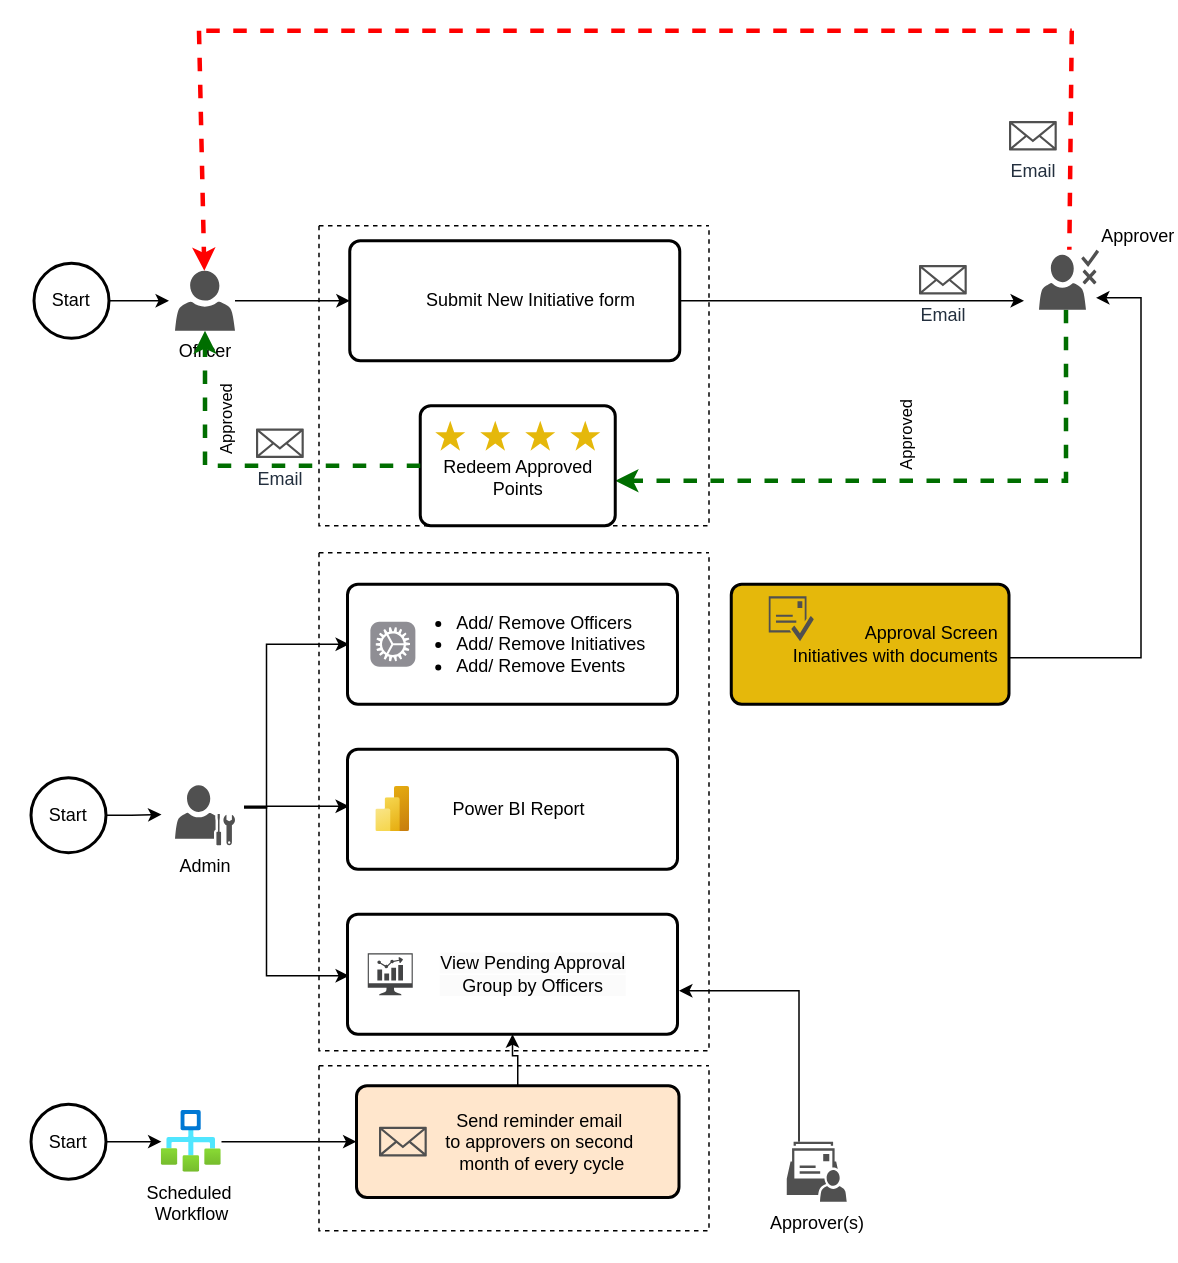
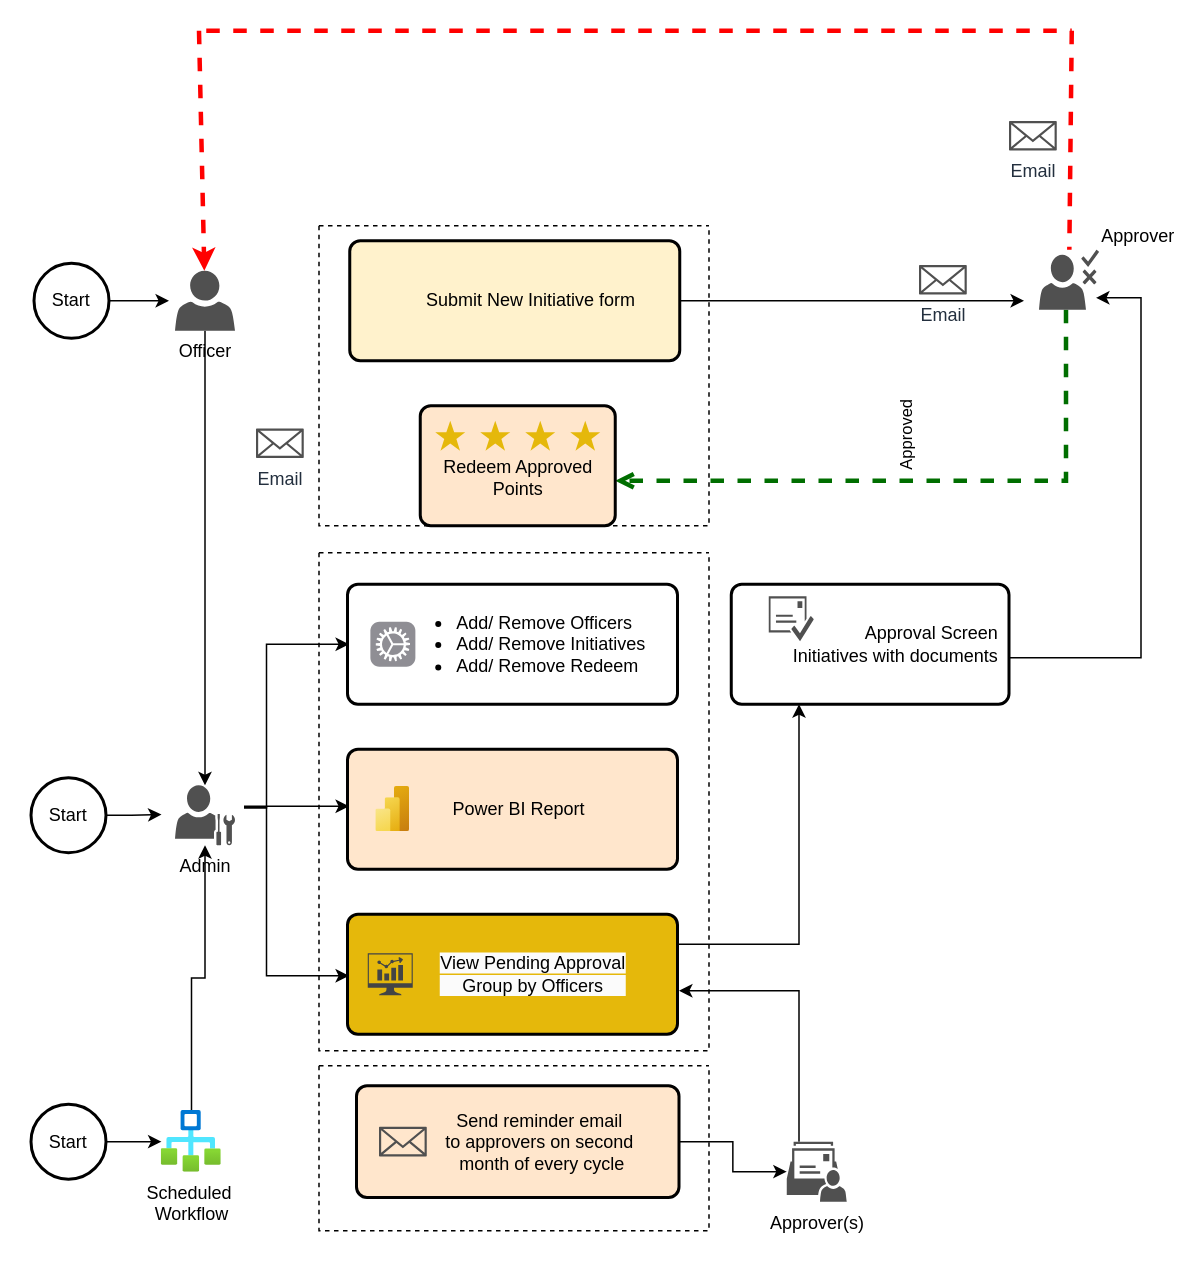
- <mxCell id="5" style="edgeStyle=orthogonalEdgeStyle;rounded=0;orthogonalLoop=1;jettySize=auto;html=1;entryX=0;entryY=0.5;entryDx=0;entryDy=0;" parent="1" source="6" target="35" edge="1"><mxGeometry relative="1" as="geometry" /></mxCell>
+ <mxCell id="5" style="edgeStyle=orthogonalEdgeStyle;rounded=0;orthogonalLoop=1;jettySize=auto;html=1;" parent="1" source="6" target="24" edge="1"><mxGeometry relative="1" as="geometry" /></mxCell>
- <mxCell id="35" value="Submit New Initiative form" style="rounded=1;whiteSpace=wrap;html=1;absoluteArcSize=1;arcSize=14;strokeWidth=2;spacingLeft=21;" parent="27" vertex="1"><mxGeometry x="20.5" y="10" width="220" height="80" as="geometry" /></mxCell>
+ <mxCell id="35" value="Submit New Initiative form" style="rounded=1;whiteSpace=wrap;html=1;absoluteArcSize=1;arcSize=14;strokeWidth=2;spacingLeft=21;fillColor=#fff2cc;" parent="27" vertex="1"><mxGeometry x="20.5" y="10" width="220" height="80" as="geometry" /></mxCell>
- <mxCell id="56" value="Approved" style="edgeStyle=orthogonalEdgeStyle;rounded=0;orthogonalLoop=1;jettySize=auto;html=1;strokeColor=#006e00;dashed=1;strokeWidth=3;verticalAlign=bottom;labelPosition=left;verticalLabelPosition=top;align=right;horizontal=0;spacingBottom=50;spacingRight=4;exitX=0;exitY=0.5;exitDx=0;exitDy=0;" edge="1" parent="1" source="30" target="6"><mxGeometry x="0.002" relative="1" as="geometry"><Array as="points"><mxPoint x="136" y="310" /></Array><mxPoint as="offset" /><mxPoint x="511.84" y="320" as="sourcePoint" /><mxPoint x="445.84" y="434" as="targetPoint" /></mxGeometry></mxCell>
- <mxCell id="30" value="Redeem Approved Points" style="rounded=1;whiteSpace=wrap;html=1;absoluteArcSize=1;arcSize=14;strokeWidth=2;spacingTop=16;" parent="29" vertex="1"><mxGeometry width="130" height="80" as="geometry" /></mxCell>
+ <mxCell id="30" value="Redeem Approved Points" style="rounded=1;whiteSpace=wrap;html=1;absoluteArcSize=1;arcSize=14;strokeWidth=2;spacingTop=16;fillColor=#ffe6cc;" parent="29" vertex="1"><mxGeometry width="130" height="80" as="geometry" /></mxCell>
- <mxCell id="7" value="Approved" style="edgeStyle=orthogonalEdgeStyle;rounded=0;orthogonalLoop=1;jettySize=auto;html=1;strokeColor=#006e00;dashed=1;strokeWidth=3;verticalAlign=bottom;labelPosition=left;verticalLabelPosition=top;align=right;horizontal=0;spacingBottom=50;spacingRight=4;" parent="1" source="8" target="30" edge="1"><mxGeometry x="0.002" relative="1" as="geometry"><Array as="points"><mxPoint x="710" y="320" /></Array><mxPoint as="offset" /></mxGeometry></mxCell>
+ <mxCell id="7" value="Approved" style="edgeStyle=orthogonalEdgeStyle;rounded=0;orthogonalLoop=1;jettySize=auto;html=1;strokeColor=#006e00;dashed=1;strokeWidth=3;verticalAlign=bottom;labelPosition=left;verticalLabelPosition=top;align=right;horizontal=0;spacingBottom=50;spacingRight=4;endArrow=open;" parent="1" source="8" target="30" edge="1"><mxGeometry x="0.002" relative="1" as="geometry"><Array as="points"><mxPoint x="710" y="320" /></Array><mxPoint as="offset" /></mxGeometry></mxCell>
- <mxCell id="40" value="&lt;div&gt;&lt;ul&gt;&lt;li style=&quot;text-align: left;&quot;&gt;Add/ Remove Officers&lt;/li&gt;&lt;li style=&quot;text-align: left;&quot;&gt;Add/ Remove Initiatives&lt;/li&gt;&lt;li style=&quot;text-align: left;&quot;&gt;Add/ Remove Events&lt;/li&gt;&lt;/ul&gt;&lt;/div&gt;" style="rounded=1;whiteSpace=wrap;html=1;absoluteArcSize=1;arcSize=14;strokeWidth=2;spacingLeft=12;" parent="37" vertex="1"><mxGeometry x="19" y="21" width="220" height="80" as="geometry" /></mxCell>
+ <mxCell id="40" value="&lt;div&gt;&lt;ul&gt;&lt;li style=&quot;text-align: left;&quot;&gt;Add/ Remove Officers&lt;/li&gt;&lt;li style=&quot;text-align: left;&quot;&gt;Add/ Remove Initiatives&lt;/li&gt;&lt;li style=&quot;text-align: left;&quot;&gt;Add/ Remove Redeem&lt;/li&gt;&lt;/ul&gt;&lt;/div&gt;" style="rounded=1;whiteSpace=wrap;html=1;absoluteArcSize=1;arcSize=14;strokeWidth=2;spacingLeft=12;" parent="37" vertex="1"><mxGeometry x="19" y="21" width="220" height="80" as="geometry" /></mxCell>
- <mxCell id="54" value="Approval Screen&lt;div&gt;Initiatives with documents&lt;/div&gt;" style="rounded=1;whiteSpace=wrap;html=1;absoluteArcSize=1;arcSize=14;strokeWidth=2;spacingTop=0;spacingLeft=0;align=right;spacingRight=5;fillColor=#e5b80b;" parent="53" vertex="1"><mxGeometry width="185.16" height="80" as="geometry" /></mxCell>
+ <mxCell id="54" value="Approval Screen&lt;div&gt;Initiatives with documents&lt;/div&gt;" style="rounded=1;whiteSpace=wrap;html=1;absoluteArcSize=1;arcSize=14;strokeWidth=2;spacingTop=0;spacingLeft=0;align=right;spacingRight=5;" parent="53" vertex="1"><mxGeometry width="185.16" height="80" as="geometry" /></mxCell>
- <mxCell id="38" value="Power BI Report" style="rounded=1;whiteSpace=wrap;html=1;absoluteArcSize=1;arcSize=14;strokeWidth=2;spacingTop=0;spacingLeft=9;" parent="37" vertex="1"><mxGeometry x="19" y="131" width="220" height="80" as="geometry" /></mxCell>
+ <mxCell id="38" value="Power BI Report" style="rounded=1;whiteSpace=wrap;html=1;absoluteArcSize=1;arcSize=14;strokeWidth=2;spacingTop=0;spacingLeft=9;fillColor=#ffe6cc;" parent="37" vertex="1"><mxGeometry x="19" y="131" width="220" height="80" as="geometry" /></mxCell>
+ <mxCell id="16" value="" style="edgeStyle=orthogonalEdgeStyle;rounded=0;orthogonalLoop=1;jettySize=auto;html=1;exitX=1;exitY=0.25;exitDx=0;exitDy=0;" parent="1" source="39" target="54" edge="1"><mxGeometry relative="1" as="geometry"><Array as="points"><mxPoint x="532" y="629" /></Array></mxGeometry></mxCell>
- <mxCell id="39" value="&lt;span style=&quot;color: rgb(0, 0, 0); font-family: Helvetica; font-size: 12px; font-style: normal; font-variant-ligatures: normal; font-variant-caps: normal; font-weight: 400; letter-spacing: normal; orphans: 2; text-align: center; text-indent: 0px; text-transform: none; widows: 2; word-spacing: 0px; -webkit-text-stroke-width: 0px; white-space: normal; background-color: rgb(251, 251, 251); text-decoration-thickness: initial; text-decoration-style: initial; text-decoration-color: initial; display: inline !important; float: none;&quot;&gt;View Pending Approval&lt;/span&gt;&lt;div style=&quot;forced-color-adjust: none; color: rgb(0, 0, 0); font-family: Helvetica; font-size: 12px; font-style: normal; font-variant-ligatures: normal; font-variant-caps: normal; font-weight: 400; letter-spacing: normal; orphans: 2; text-align: center; text-indent: 0px; text-transform: none; widows: 2; word-spacing: 0px; -webkit-text-stroke-width: 0px; white-space: normal; background-color: rgb(251, 251, 251); text-decoration-thickness: initial; text-decoration-style: initial; text-decoration-color: initial;&quot;&gt;Group by Officers&lt;/div&gt;" style="rounded=1;whiteSpace=wrap;html=1;absoluteArcSize=1;arcSize=14;strokeWidth=2;align=center;spacingLeft=28;" parent="37" vertex="1"><mxGeometry x="19" y="241" width="220" height="80" as="geometry" /></mxCell>
+ <mxCell id="39" value="&lt;span style=&quot;color: rgb(0, 0, 0); font-family: Helvetica; font-size: 12px; font-style: normal; font-variant-ligatures: normal; font-variant-caps: normal; font-weight: 400; letter-spacing: normal; orphans: 2; text-align: center; text-indent: 0px; text-transform: none; widows: 2; word-spacing: 0px; -webkit-text-stroke-width: 0px; white-space: normal; background-color: rgb(251, 251, 251); text-decoration-thickness: initial; text-decoration-style: initial; text-decoration-color: initial; display: inline !important; float: none;&quot;&gt;View Pending Approval&lt;/span&gt;&lt;div style=&quot;forced-color-adjust: none; color: rgb(0, 0, 0); font-family: Helvetica; font-size: 12px; font-style: normal; font-variant-ligatures: normal; font-variant-caps: normal; font-weight: 400; letter-spacing: normal; orphans: 2; text-align: center; text-indent: 0px; text-transform: none; widows: 2; word-spacing: 0px; -webkit-text-stroke-width: 0px; white-space: normal; background-color: rgb(251, 251, 251); text-decoration-thickness: initial; text-decoration-style: initial; text-decoration-color: initial;&quot;&gt;Group by Officers&lt;/div&gt;" style="rounded=1;whiteSpace=wrap;html=1;absoluteArcSize=1;arcSize=14;strokeWidth=2;align=center;spacingLeft=28;fillColor=#e5b80b;" parent="37" vertex="1"><mxGeometry x="19" y="241" width="220" height="80" as="geometry" /></mxCell>
- <mxCell id="23" value="" style="edgeStyle=orthogonalEdgeStyle;rounded=0;orthogonalLoop=1;jettySize=auto;html=1;" parent="1" source="46" target="39" edge="1"><mxGeometry relative="1" as="geometry" /></mxCell>
+ <mxCell id="23" value="" style="edgeStyle=orthogonalEdgeStyle;rounded=0;orthogonalLoop=1;jettySize=auto;html=1;" parent="1" source="46" target="26" edge="1"><mxGeometry relative="1" as="geometry" /></mxCell>
- <mxCell id="19" value="" style="edgeStyle=orthogonalEdgeStyle;rounded=0;orthogonalLoop=1;jettySize=auto;html=1;" parent="1" source="20" target="46" edge="1"><mxGeometry relative="1" as="geometry" /></mxCell>
+ <mxCell id="19" value="" style="edgeStyle=orthogonalEdgeStyle;rounded=0;orthogonalLoop=1;jettySize=auto;html=1;" parent="1" source="20" target="24" edge="1"><mxGeometry relative="1" as="geometry" /></mxCell>
